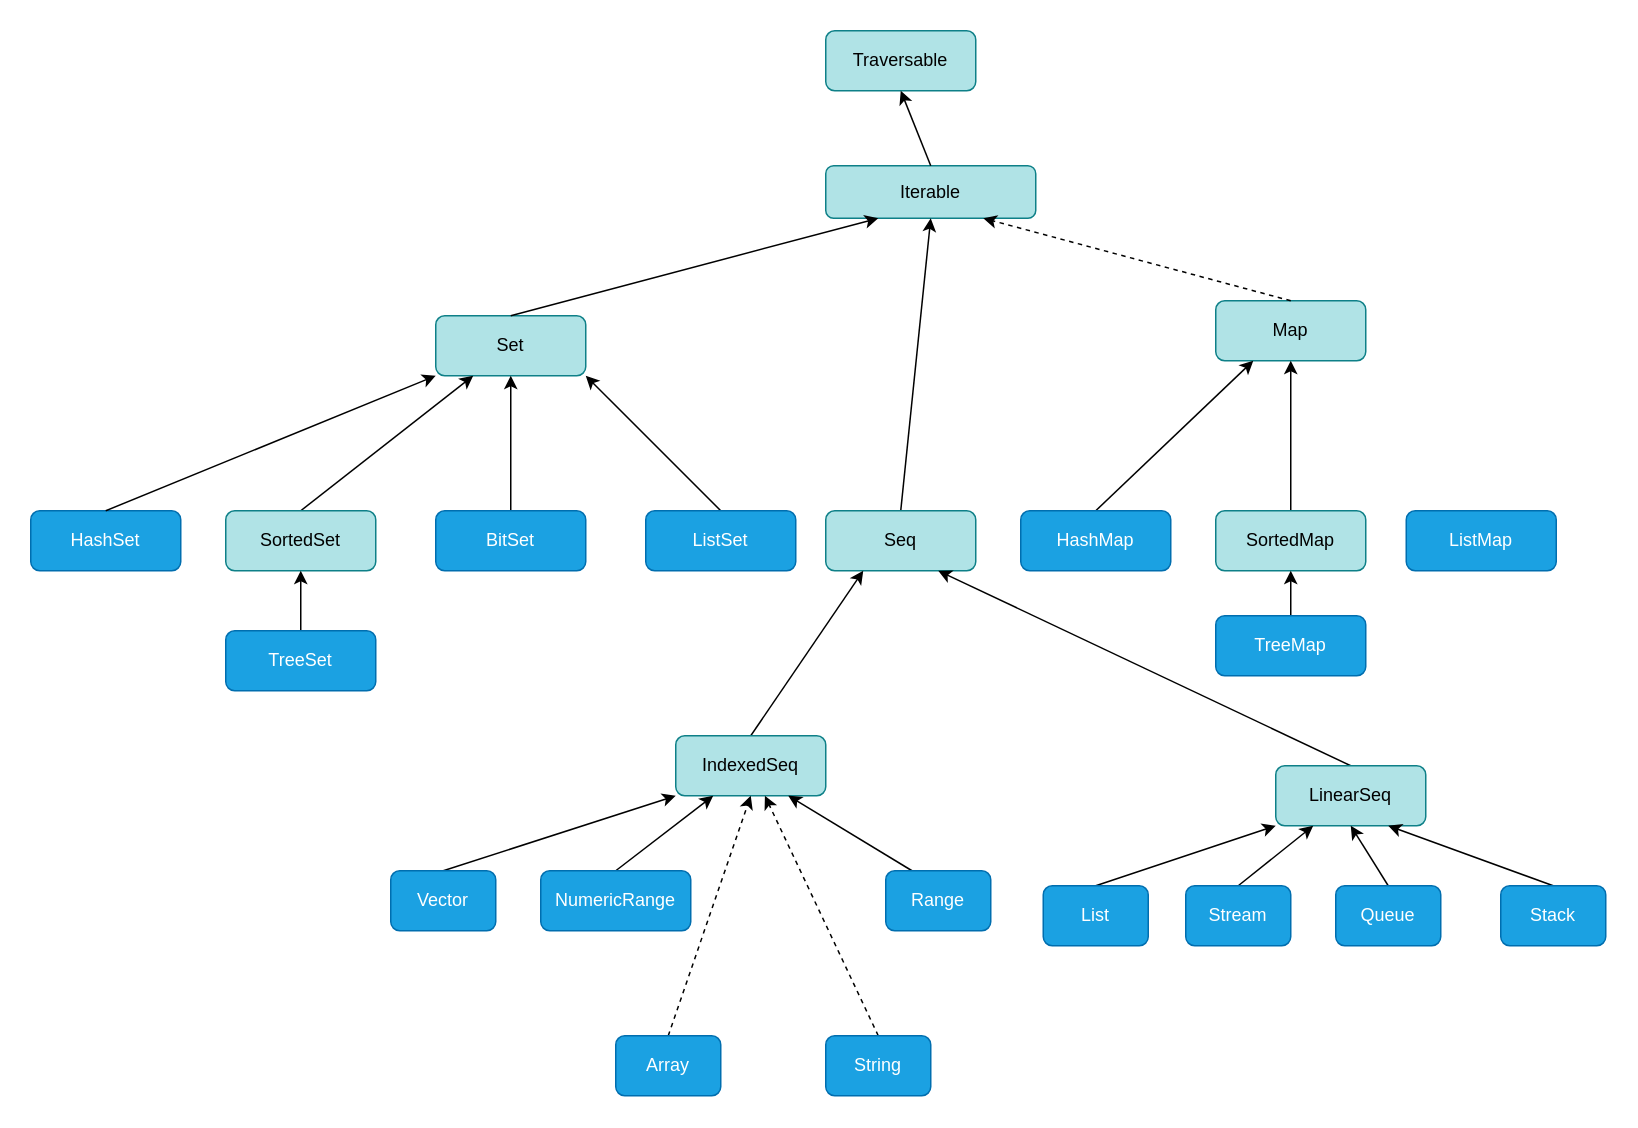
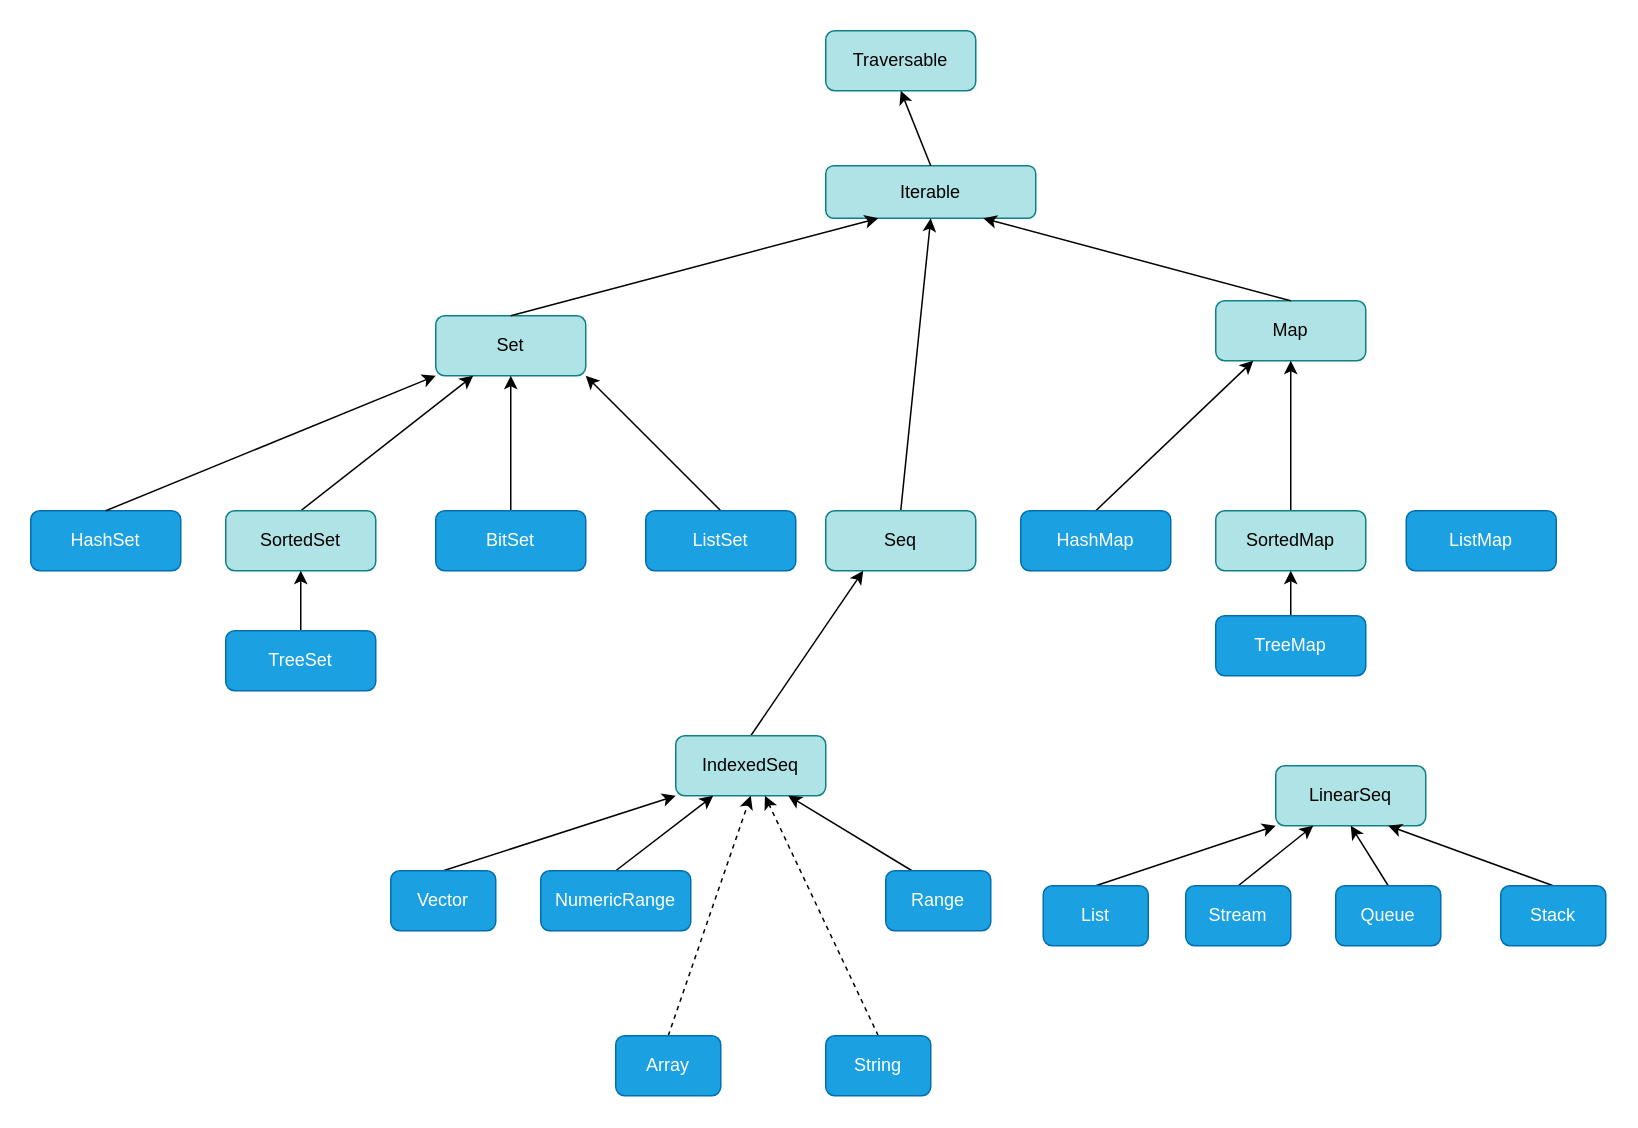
- <mxCell id="7" value="" style="endArrow=classic;html=1;entryX=0.75;entryY=1;entryDx=0;entryDy=0;exitX=0.5;exitY=0;exitDx=0;exitDy=0;dashed=1;" edge="1" parent="1" source="5" target="3"><mxGeometry width="50" height="50" relative="1" as="geometry"><mxPoint x="470" y="210" as="sourcePoint" /><mxPoint x="585" y="160" as="targetPoint" /></mxGeometry></mxCell>
+ <mxCell id="7" value="" style="endArrow=classic;html=1;entryX=0.75;entryY=1;entryDx=0;entryDy=0;exitX=0.5;exitY=0;exitDx=0;exitDy=0;" edge="1" parent="1" source="5" target="3"><mxGeometry width="50" height="50" relative="1" as="geometry"><mxPoint x="470" y="210" as="sourcePoint" /><mxPoint x="585" y="160" as="targetPoint" /></mxGeometry></mxCell>
- <mxCell id="28" style="edgeStyle=none;rounded=0;orthogonalLoop=1;jettySize=auto;html=1;exitX=0.5;exitY=0;exitDx=0;exitDy=0;entryX=0.75;entryY=1;entryDx=0;entryDy=0;" edge="1" parent="1" source="29" target="20"><mxGeometry relative="1" as="geometry" /></mxCell>
